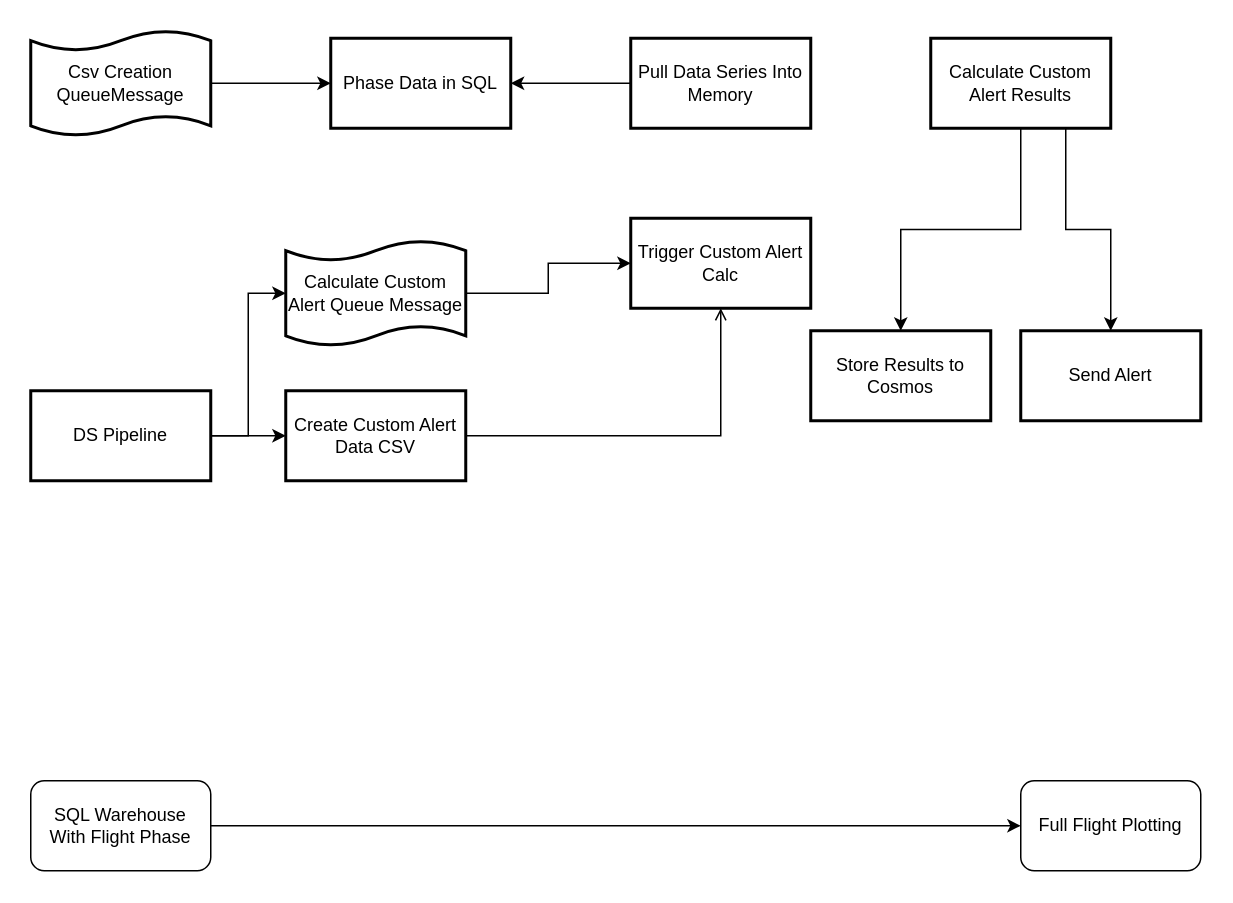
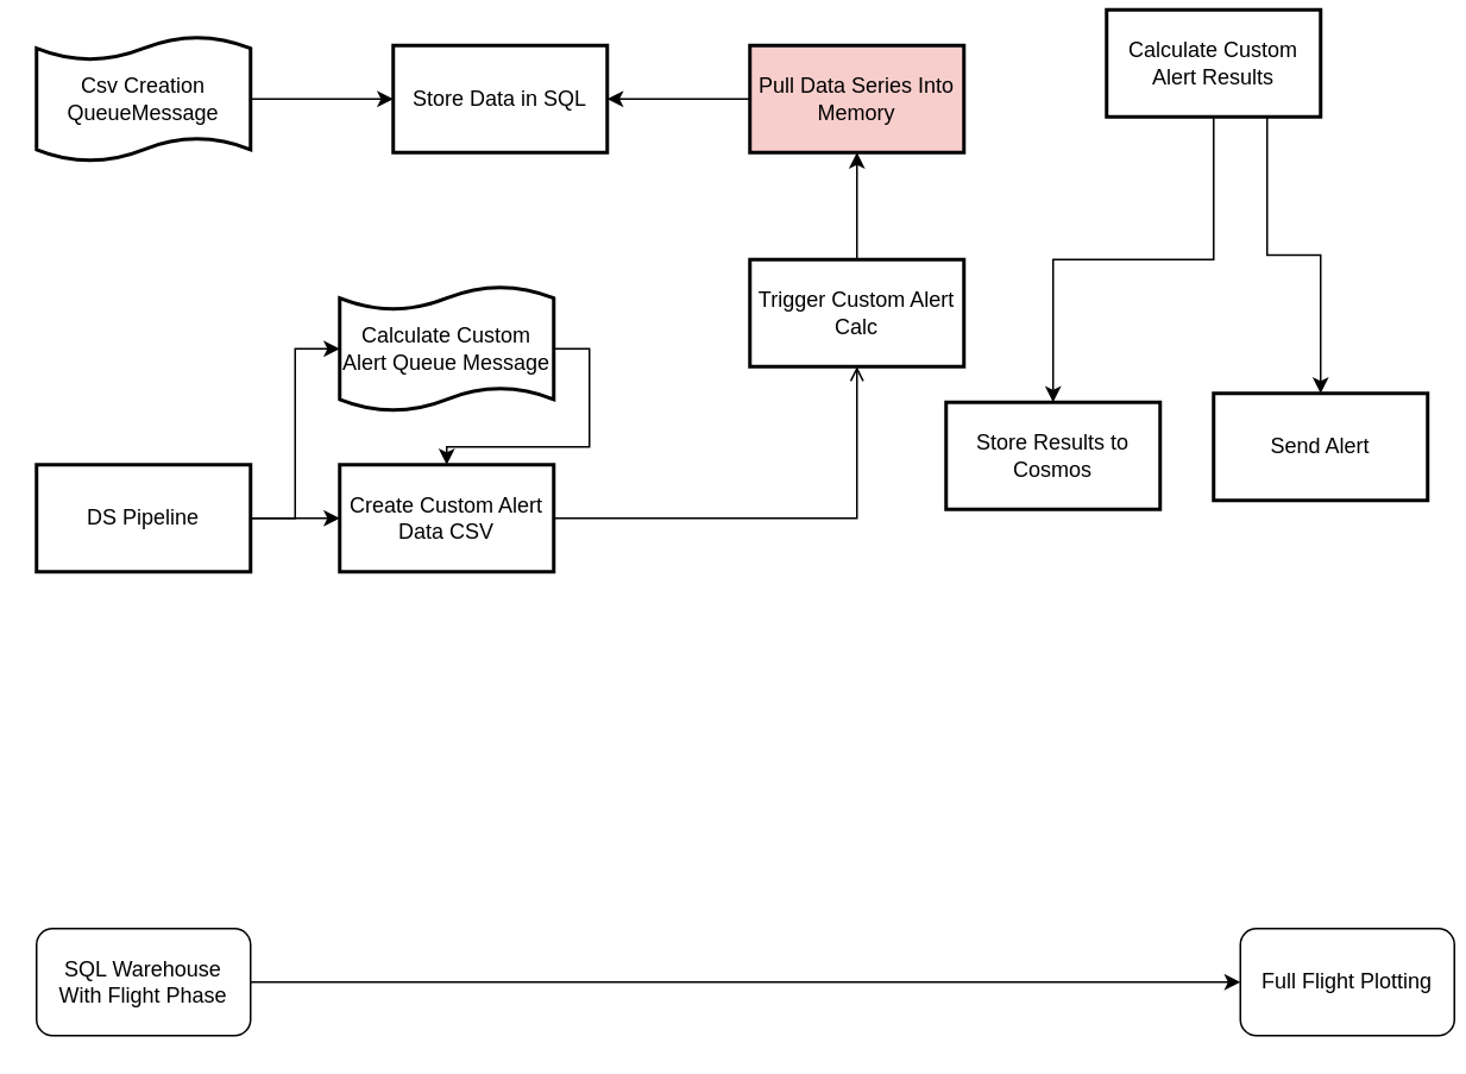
- <mxCell id="13" value="Phase Data in SQL" style="whiteSpace=wrap;html=1;strokeWidth=2;" parent="1" vertex="1"><mxGeometry x="220" y="25" width="120" height="60" as="geometry" /></mxCell>
+ <mxCell id="13" value="Store Data in SQL" style="whiteSpace=wrap;html=1;strokeWidth=2;" parent="1" vertex="1"><mxGeometry x="220" y="25" width="120" height="60" as="geometry" /></mxCell>
- <mxCell id="5" value="Pull Data Series Into Memory" style="whiteSpace=wrap;html=1;strokeWidth=2;" parent="1" vertex="1"><mxGeometry x="420" y="25" width="120" height="60" as="geometry" /></mxCell>
+ <mxCell id="5" value="Pull Data Series Into Memory" style="whiteSpace=wrap;html=1;strokeWidth=2;fillColor=#f8cecc;" parent="1" vertex="1"><mxGeometry x="420" y="25" width="120" height="60" as="geometry" /></mxCell>
- <mxCell id="10" value="Calculate Custom Alert Results" style="whiteSpace=wrap;html=1;strokeWidth=2;" parent="1" vertex="1"><mxGeometry x="620" y="25" width="120" height="60" as="geometry" /></mxCell>
+ <mxCell id="10" value="Calculate Custom Alert Results" style="whiteSpace=wrap;html=1;strokeWidth=2;" parent="1" vertex="1"><mxGeometry x="620" y="5" width="120" height="60" as="geometry" /></mxCell>
+ <mxCell id="14" style="edgeStyle=orthogonalEdgeStyle;rounded=0;orthogonalLoop=1;jettySize=auto;html=1;entryX=0.5;entryY=1;entryDx=0;entryDy=0;" parent="1" source="15" target="5" edge="1"><mxGeometry relative="1" as="geometry" /></mxCell>
- <mxCell id="21" style="edgeStyle=orthogonalEdgeStyle;rounded=0;orthogonalLoop=1;jettySize=auto;html=1;exitX=1;exitY=0.5;exitDx=0;exitDy=0;exitPerimeter=0;entryX=0;entryY=0.5;entryDx=0;entryDy=0;" edge="1" parent="1" source="22" target="15"><mxGeometry relative="1" as="geometry" /></mxCell>
+ <mxCell id="21" style="edgeStyle=orthogonalEdgeStyle;rounded=0;orthogonalLoop=1;jettySize=auto;html=1;exitX=1;exitY=0.5;exitDx=0;exitDy=0;exitPerimeter=0;" edge="1" parent="1" source="22" target="20"><mxGeometry relative="1" as="geometry" /></mxCell>
- <mxCell id="12" value="Store Results to Cosmos" style="whiteSpace=wrap;html=1;strokeWidth=2;" parent="1" vertex="1"><mxGeometry x="540" y="220" width="120" height="60" as="geometry" /></mxCell>
+ <mxCell id="12" value="Store Results to Cosmos" style="whiteSpace=wrap;html=1;strokeWidth=2;" parent="1" vertex="1"><mxGeometry x="530" y="225" width="120" height="60" as="geometry" /></mxCell>
- <mxCell id="18" value="Full Flight Plotting" style="whiteSpace=wrap;html=1;rounded=1;" parent="1" vertex="1"><mxGeometry x="680" y="520" width="120" height="60" as="geometry" /></mxCell>
+ <mxCell id="18" value="Full Flight Plotting" style="whiteSpace=wrap;html=1;rounded=1;" parent="1" vertex="1"><mxGeometry x="695" y="520" width="120" height="60" as="geometry" /></mxCell>
